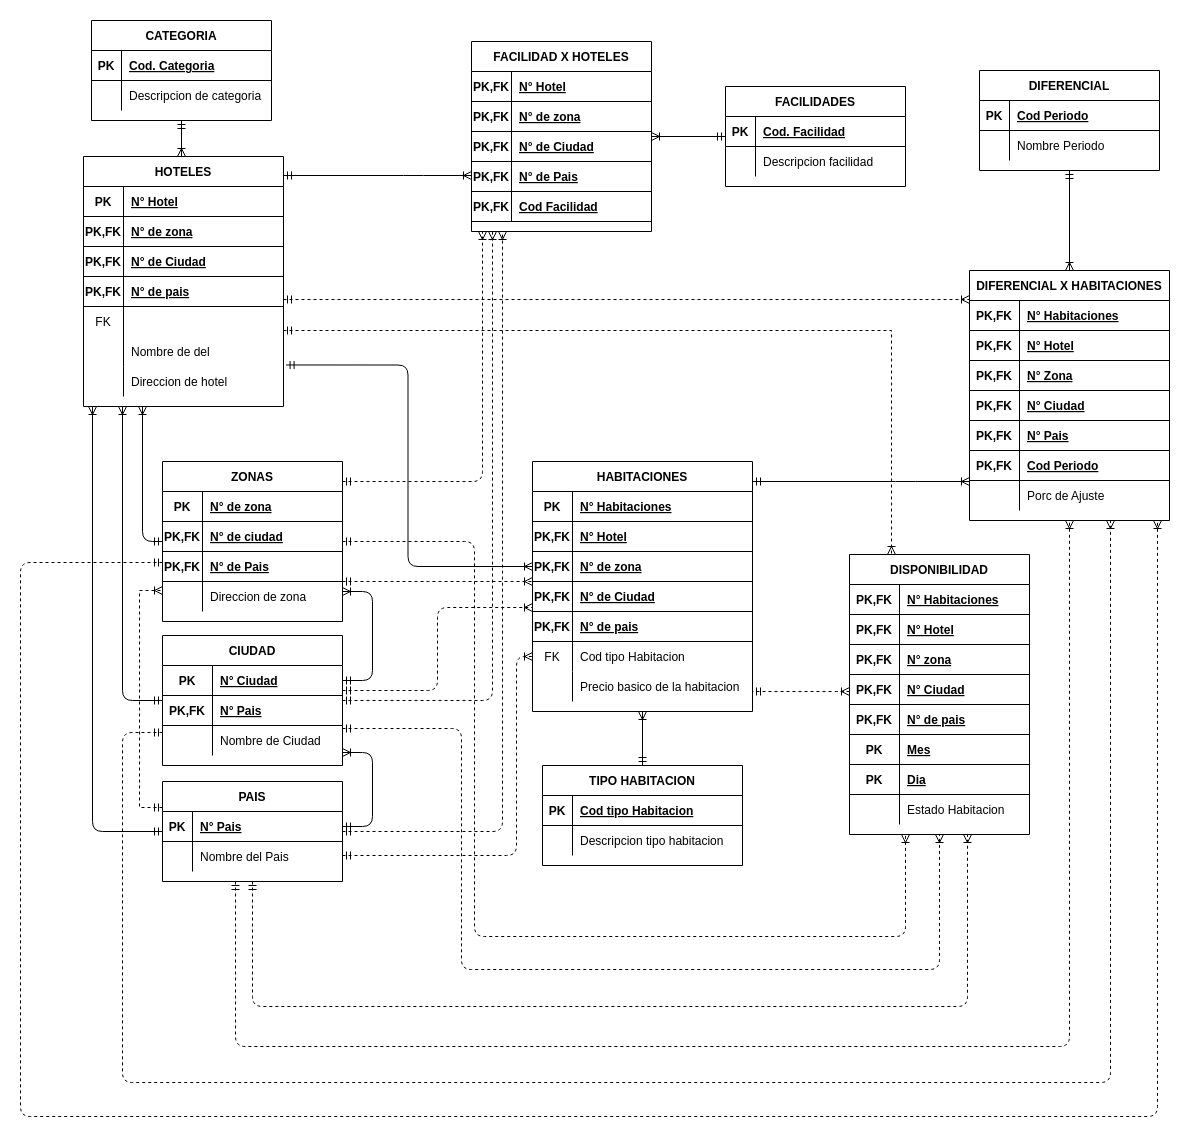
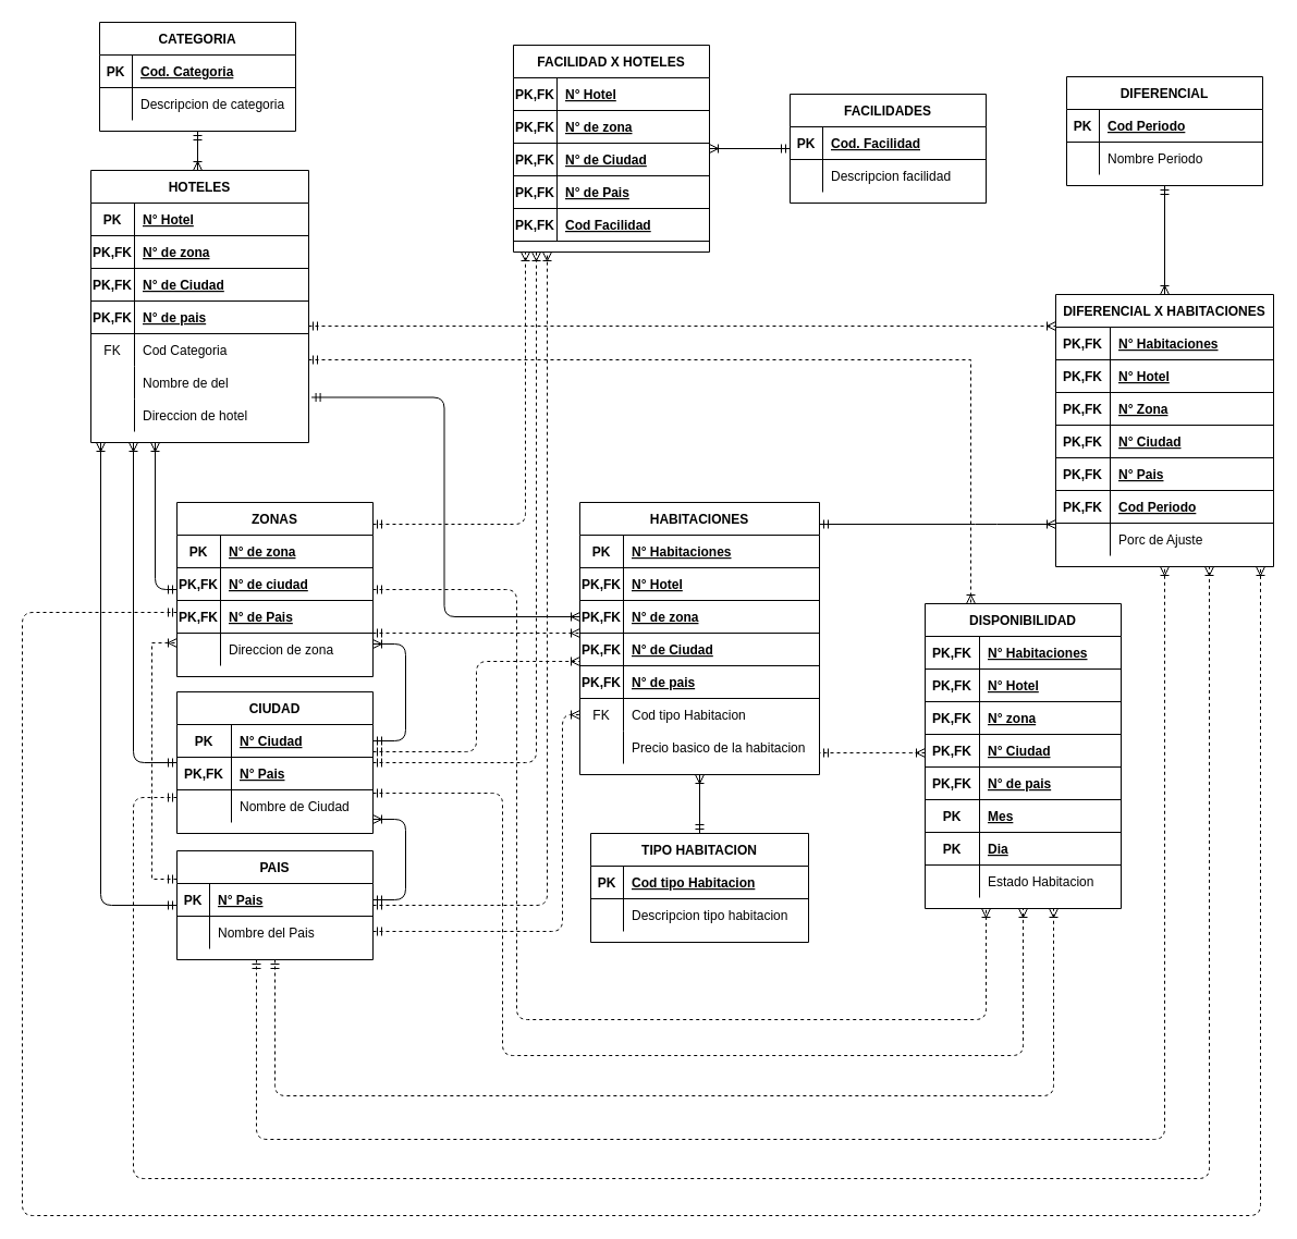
- <mxCell id="193" value="" style="edgeStyle=orthogonalEdgeStyle;fontSize=12;html=1;endArrow=ERoneToMany;startArrow=ERmandOne;startFill=0;rounded=1;" parent="1" source="4" target="94" edge="1"><mxGeometry width="100" height="100" relative="1" as="geometry"><mxPoint x="387" y="171" as="sourcePoint" /><mxPoint x="487" y="71" as="targetPoint" /><Array as="points"><mxPoint x="413" y="175" /><mxPoint x="413" y="175" /></Array></mxGeometry></mxCell>
+ <mxCell id="19" value="Cod Categoria" style="shape=partialRectangle;connectable=0;fillColor=none;top=0;left=0;bottom=0;right=0;align=left;spacingLeft=6;fontStyle=0;overflow=hidden;" parent="17" vertex="1"><mxGeometry x="40" width="160" height="30" as="geometry" /></mxCell>
